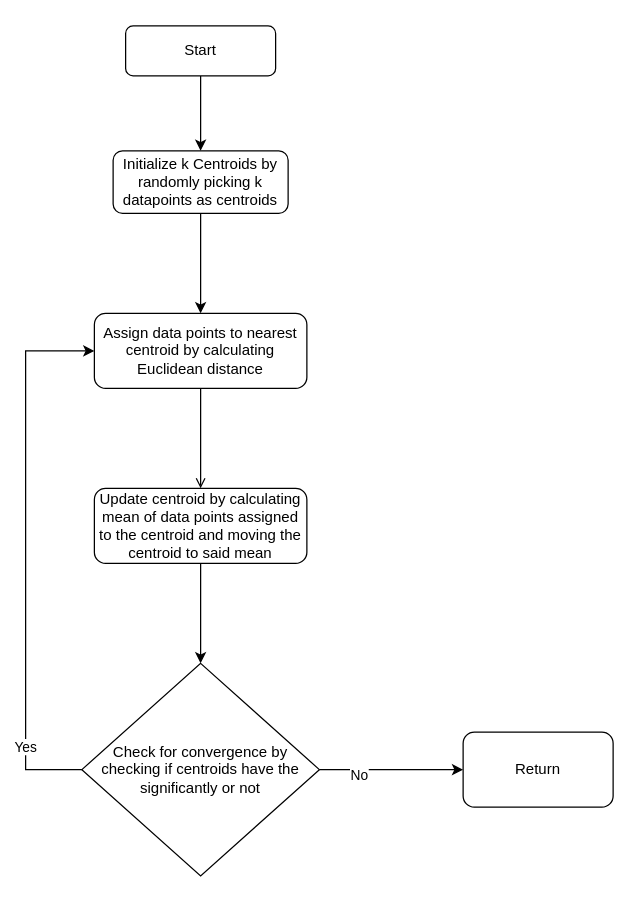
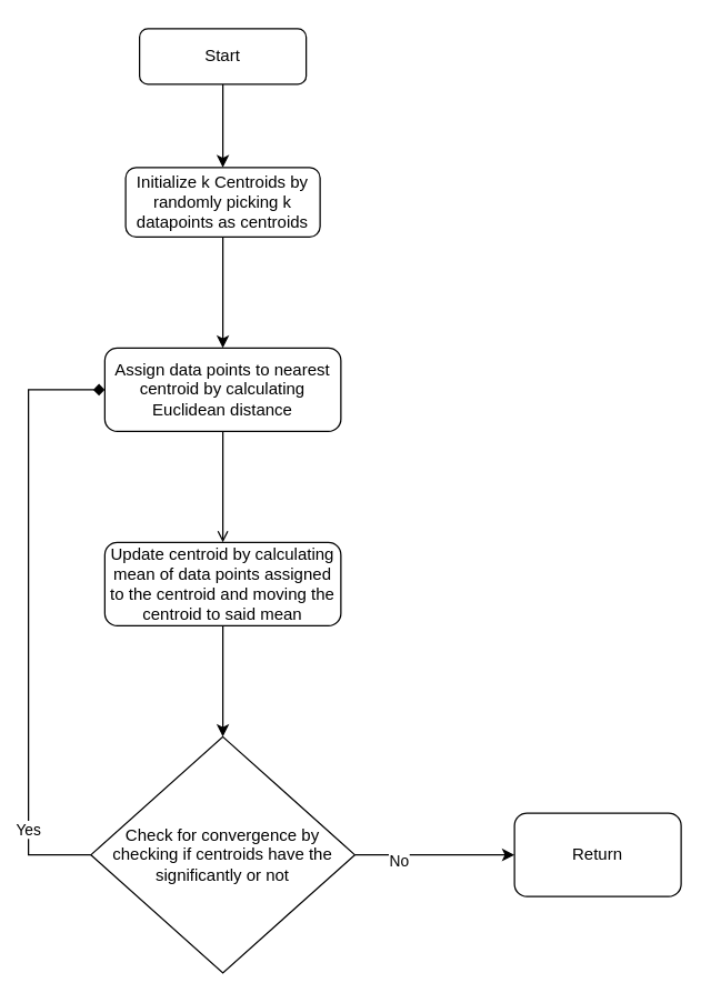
- <mxCell id="14" value="" style="endArrow=classic;html=1;rounded=0;entryX=0;entryY=0.5;entryDx=0;entryDy=0;exitX=0;exitY=0.5;exitDx=0;exitDy=0;" edge="1" parent="1" source="12" target="7"><mxGeometry width="50" height="50" relative="1" as="geometry"><mxPoint x="330" y="630" as="sourcePoint" /><mxPoint x="380" y="580" as="targetPoint" /><Array as="points"><mxPoint x="20" y="615" /><mxPoint x="20" y="280" /></Array></mxGeometry></mxCell>
+ <mxCell id="14" value="" style="endArrow=diamond;html=1;rounded=0;entryX=0;entryY=0.5;entryDx=0;entryDy=0;exitX=0;exitY=0.5;exitDx=0;exitDy=0;" edge="1" parent="1" source="12" target="7"><mxGeometry width="50" height="50" relative="1" as="geometry"><mxPoint x="330" y="630" as="sourcePoint" /><mxPoint x="380" y="580" as="targetPoint" /><Array as="points"><mxPoint x="20" y="615" /><mxPoint x="20" y="280" /></Array></mxGeometry></mxCell>
